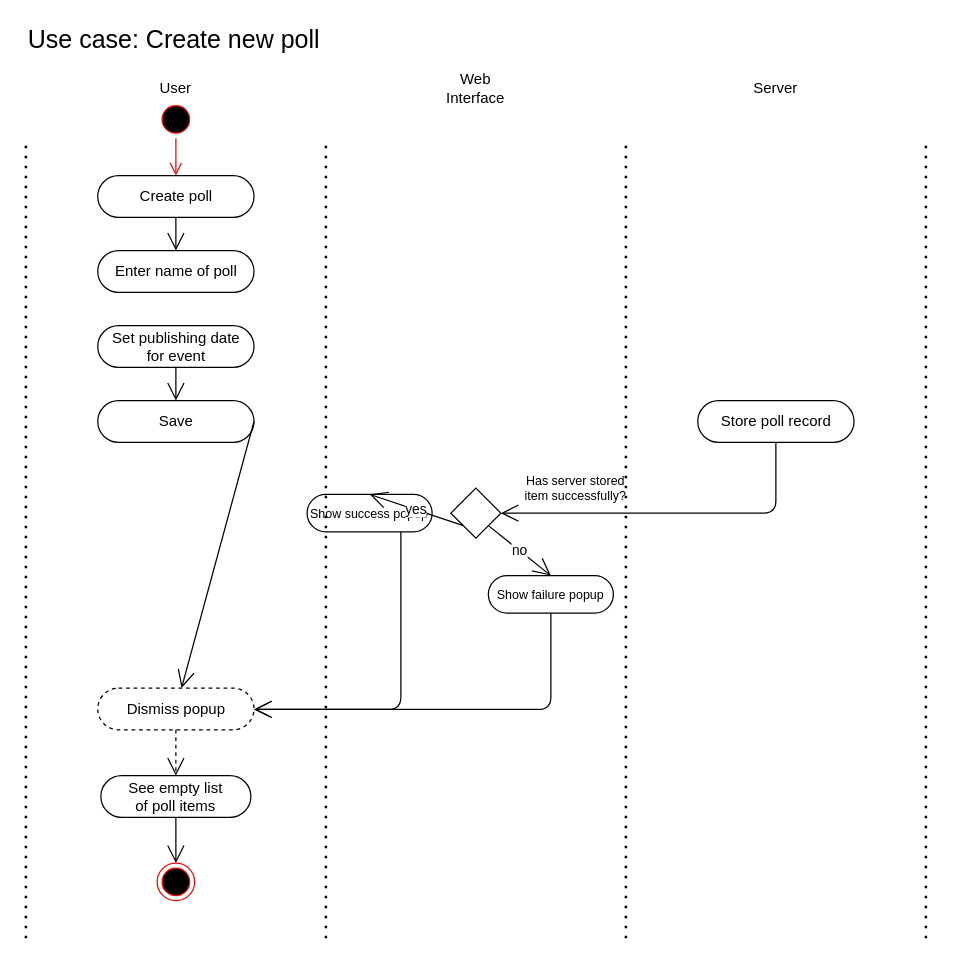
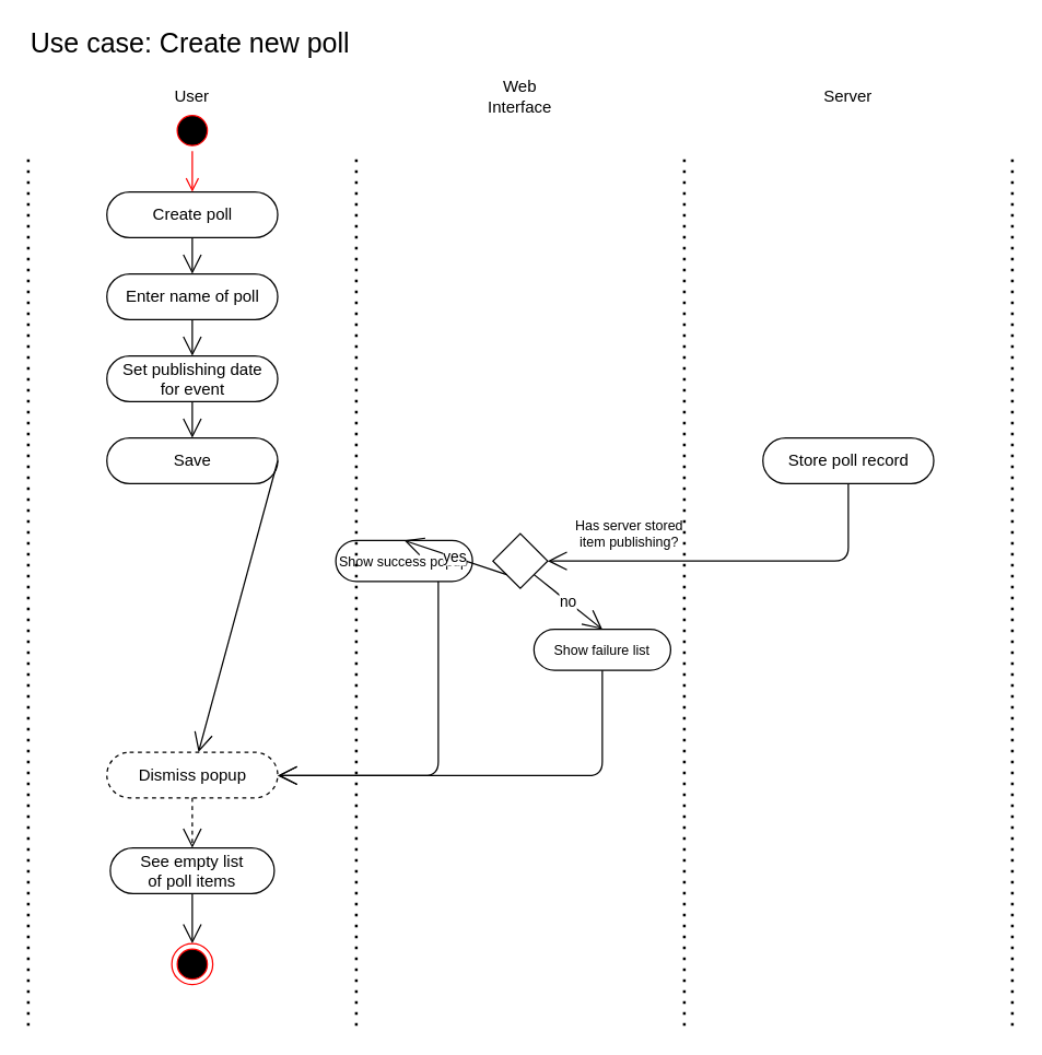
+ <mxCell id="11" style="endArrow=open;endFill=1;endSize=12;html=1;fontFamily=Helvetica;fontSize=11;fontColor=#000000;align=center;strokeColor=#000000;edgeStyle=orthogonalEdgeStyle;" parent="1" source="12" target="30" edge="1"><mxGeometry relative="1" as="geometry" /></mxCell>
- <mxCell id="24" value="Has server stored item successfully?" style="text;html=1;strokeColor=none;fillColor=none;align=center;verticalAlign=middle;whiteSpace=wrap;rounded=0;fontSize=10;" parent="1" vertex="1"><mxGeometry x="410" y="380" width="100" height="20" as="geometry" /></mxCell>
+ <mxCell id="24" value="Has server stored item publishing?" style="text;html=1;strokeColor=none;fillColor=none;align=center;verticalAlign=middle;whiteSpace=wrap;rounded=0;fontSize=10;" parent="1" vertex="1"><mxGeometry x="410" y="380" width="100" height="20" as="geometry" /></mxCell>
- <mxCell id="20" value="Show failure popup" style="rounded=1;whiteSpace=wrap;html=1;arcSize=50;fillColor=none;fontSize=10;" parent="1" vertex="1"><mxGeometry x="390" y="460" width="100" height="30" as="geometry" /></mxCell>
+ <mxCell id="20" value="Show failure list" style="rounded=1;whiteSpace=wrap;html=1;arcSize=50;fillColor=none;fontSize=10;" parent="1" vertex="1"><mxGeometry x="390" y="460" width="100" height="30" as="geometry" /></mxCell>
